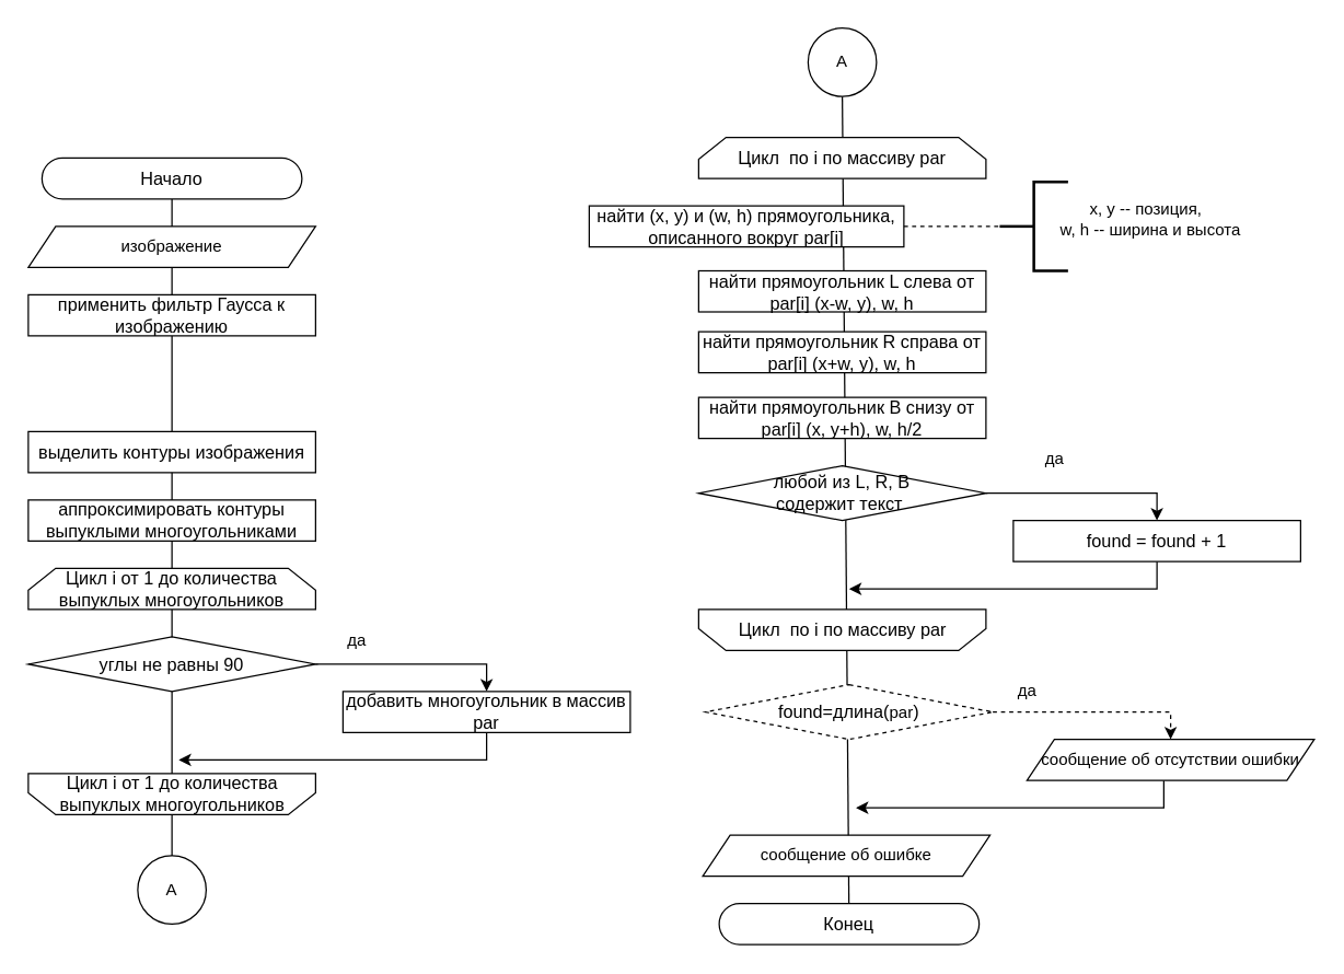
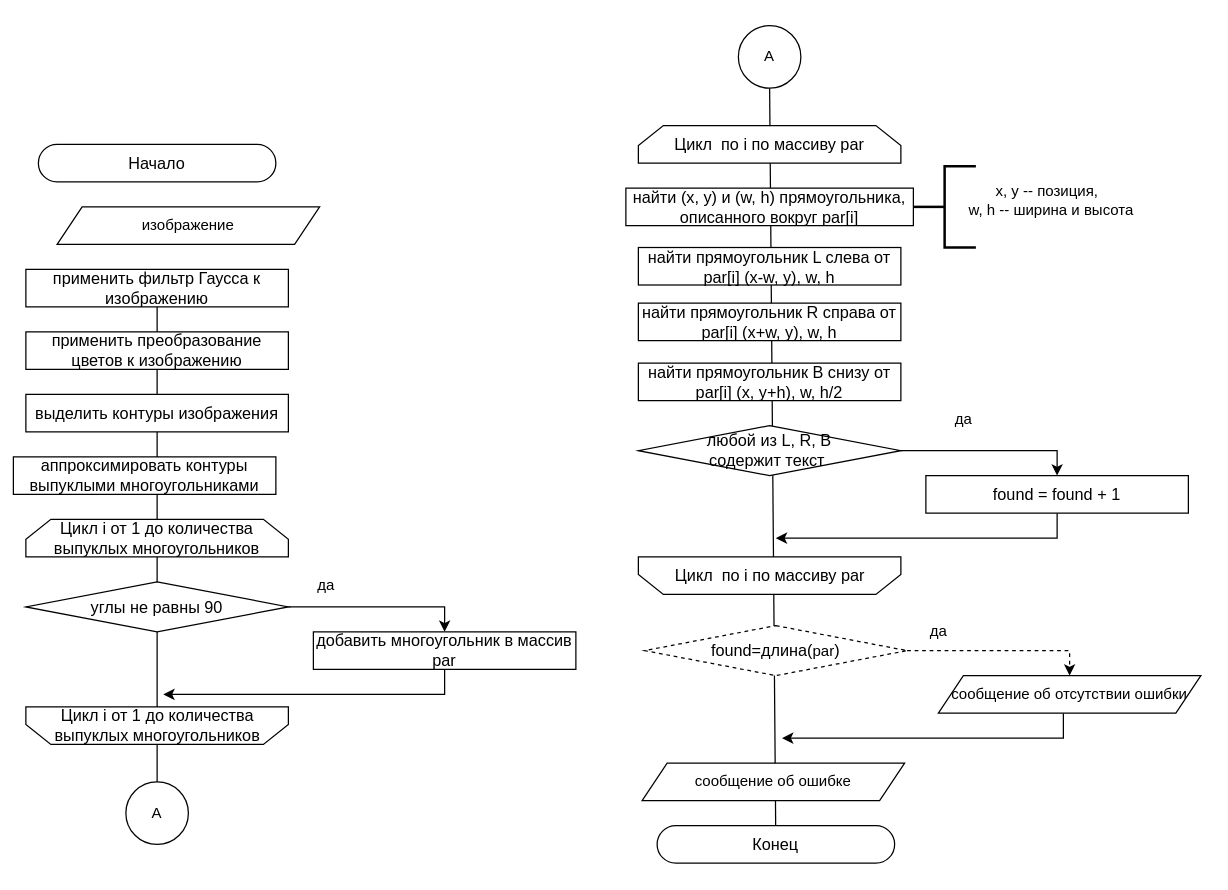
- <mxCell id="29" value="найти (x, y) и (w, h) прямоугольника, описанного вокруг par[i]" style="rounded=0;whiteSpace=wrap;html=1;fontSize=13;" vertex="1" parent="1"><mxGeometry x="430" y="150" width="230" height="30" as="geometry" /></mxCell>
+ <mxCell id="29" value="найти (x, y) и (w, h) прямоугольника, описанного вокруг par[i]" style="rounded=0;whiteSpace=wrap;html=1;fontSize=13;" vertex="1" parent="1"><mxGeometry x="500" y="150" width="230" height="30" as="geometry" /></mxCell>
- <mxCell id="16" value="изображение" style="shape=parallelogram;perimeter=parallelogramPerimeter;whiteSpace=wrap;html=1;fixedSize=1;" vertex="1" parent="1"><mxGeometry x="20" y="165" width="210" height="30" as="geometry" /></mxCell>
+ <mxCell id="16" value="изображение" style="shape=parallelogram;perimeter=parallelogramPerimeter;whiteSpace=wrap;html=1;fixedSize=1;" vertex="1" parent="1"><mxGeometry x="45" y="165" width="210" height="30" as="geometry" /></mxCell>
- <mxCell id="4" value="" style="edgeStyle=orthogonalEdgeStyle;rounded=0;orthogonalLoop=1;jettySize=auto;html=1;exitX=0.5;exitY=1;exitDx=0;exitDy=0;endArrow=none;endFill=0;fontSize=13;" edge="1" parent="1" source="5" target="13"><mxGeometry relative="1" as="geometry"><mxPoint x="125" y="145" as="sourcePoint" /><mxPoint x="125" y="775" as="targetPoint" /></mxGeometry></mxCell>
+ <mxCell id="14" value="применить преобразование цветов к изображению" style="rounded=0;whiteSpace=wrap;html=1;fontSize=13;" vertex="1" parent="1"><mxGeometry x="20" y="265" width="210" height="30" as="geometry" /></mxCell>
- <mxCell id="6" value="аппроксимировать контуры выпуклыми многоугольниками" style="rounded=0;whiteSpace=wrap;html=1;fontSize=13;" vertex="1" parent="1"><mxGeometry x="20" y="365" width="210" height="30" as="geometry" /></mxCell>
+ <mxCell id="6" value="аппроксимировать контуры выпуклыми многоугольниками" style="rounded=0;whiteSpace=wrap;html=1;fontSize=13;" vertex="1" parent="1"><mxGeometry x="10" y="365" width="210" height="30" as="geometry" /></mxCell>
